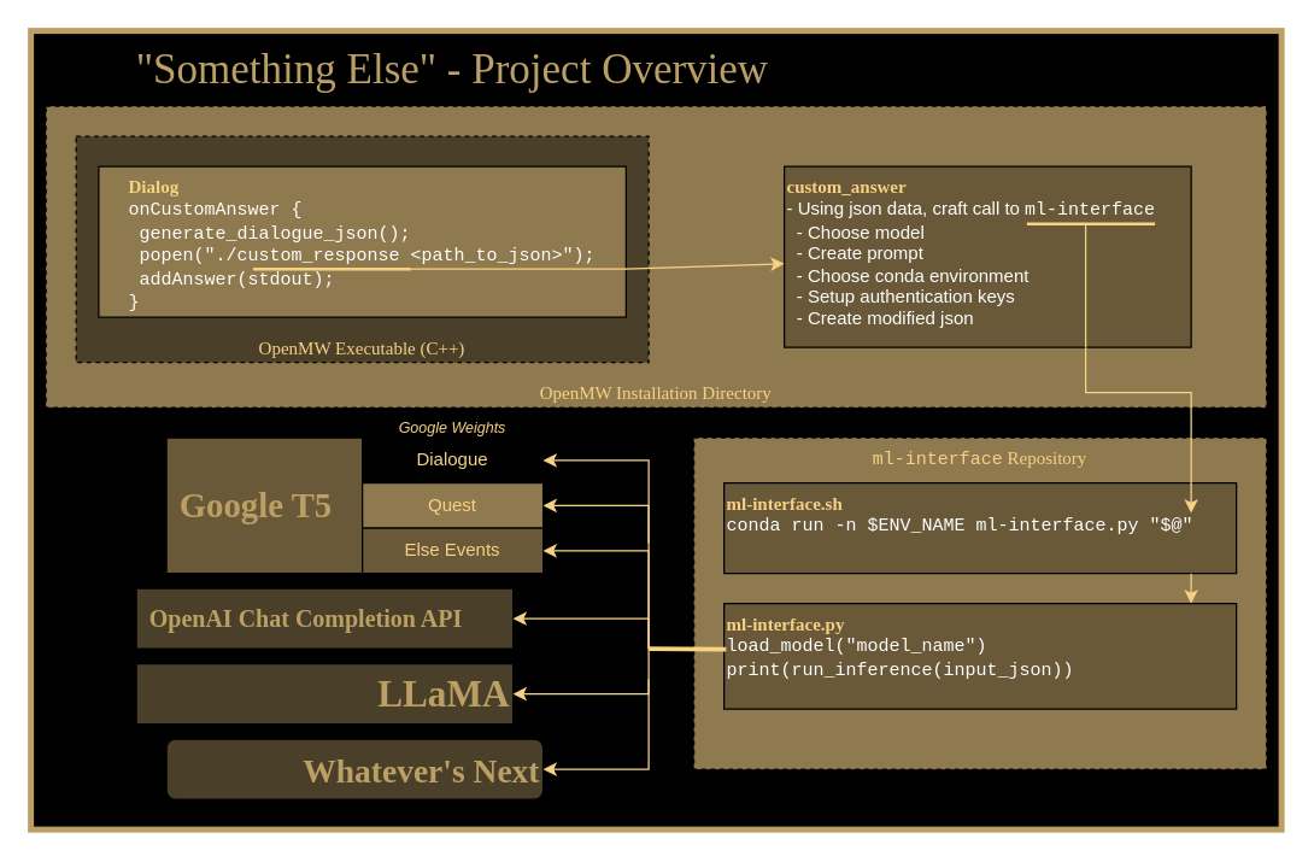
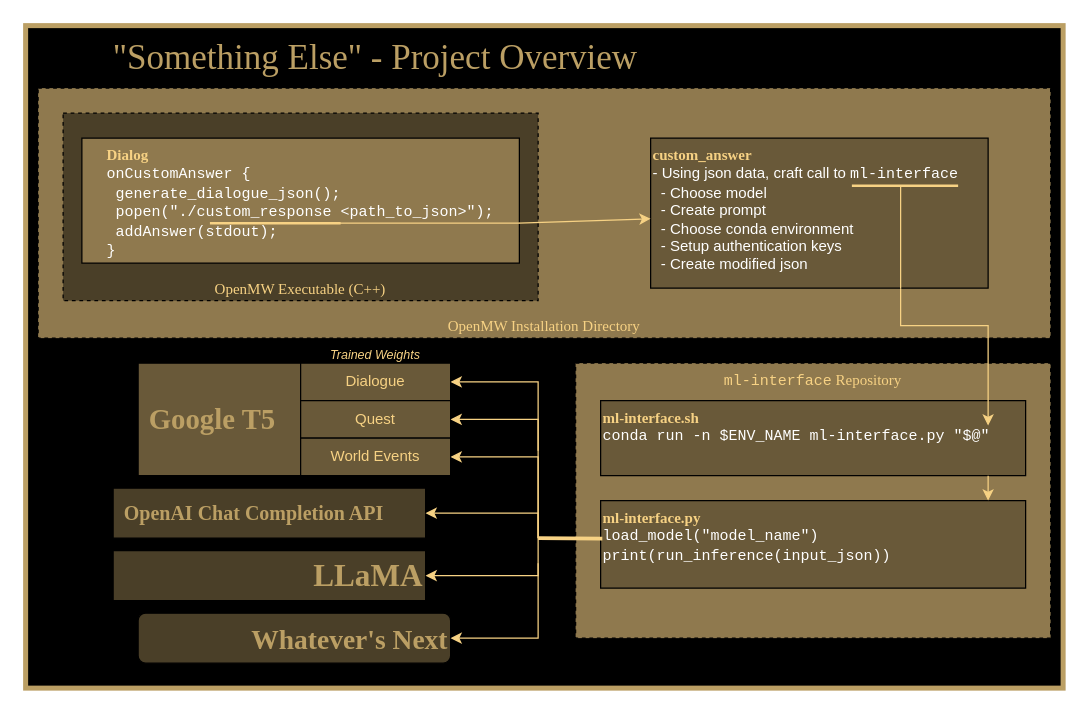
- <mxCell id="22" value="Google Weights" style="text;html=1;strokeColor=none;fillColor=none;align=center;verticalAlign=bottom;whiteSpace=wrap;rounded=0;fontStyle=2;fontSize=10;fontColor=#F7D284;" parent="1" vertex="1"><mxGeometry x="255" y="272" width="90" height="20" as="geometry" /></mxCell>
+ <mxCell id="22" value="Trained Weights" style="text;html=1;strokeColor=none;fillColor=none;align=center;verticalAlign=bottom;whiteSpace=wrap;rounded=0;fontStyle=2;fontSize=10;fontColor=#F7D284;" parent="1" vertex="1"><mxGeometry x="255" y="272" width="90" height="20" as="geometry" /></mxCell>
- <mxCell id="19" value="Dialogue" style="rounded=0;whiteSpace=wrap;html=1;fillColor=#000000;fontColor=#F7D284;" parent="1" vertex="1"><mxGeometry x="240" y="290" width="120" height="30" as="geometry" /></mxCell>
+ <mxCell id="19" value="Dialogue" style="rounded=0;whiteSpace=wrap;html=1;fillColor=#695939;fontColor=#F7D284;" parent="1" vertex="1"><mxGeometry x="240" y="290" width="120" height="30" as="geometry" /></mxCell>
- <mxCell id="20" value="Quest" style="rounded=0;whiteSpace=wrap;html=1;fillColor=#8f794e;fontColor=#F7D284;" parent="1" vertex="1"><mxGeometry x="240" y="320" width="120" height="30" as="geometry" /></mxCell>
+ <mxCell id="20" value="Quest" style="rounded=0;whiteSpace=wrap;html=1;fillColor=#695939;fontColor=#F7D284;" parent="1" vertex="1"><mxGeometry x="240" y="320" width="120" height="30" as="geometry" /></mxCell>
- <mxCell id="21" value="Else Events" style="rounded=0;whiteSpace=wrap;html=1;fillColor=#695939;fontColor=#F7D284;" parent="1" vertex="1"><mxGeometry x="240" y="350" width="120" height="30" as="geometry" /></mxCell>
+ <mxCell id="21" value="World Events" style="rounded=0;whiteSpace=wrap;html=1;fillColor=#695939;fontColor=#F7D284;" parent="1" vertex="1"><mxGeometry x="240" y="350" width="120" height="30" as="geometry" /></mxCell>
